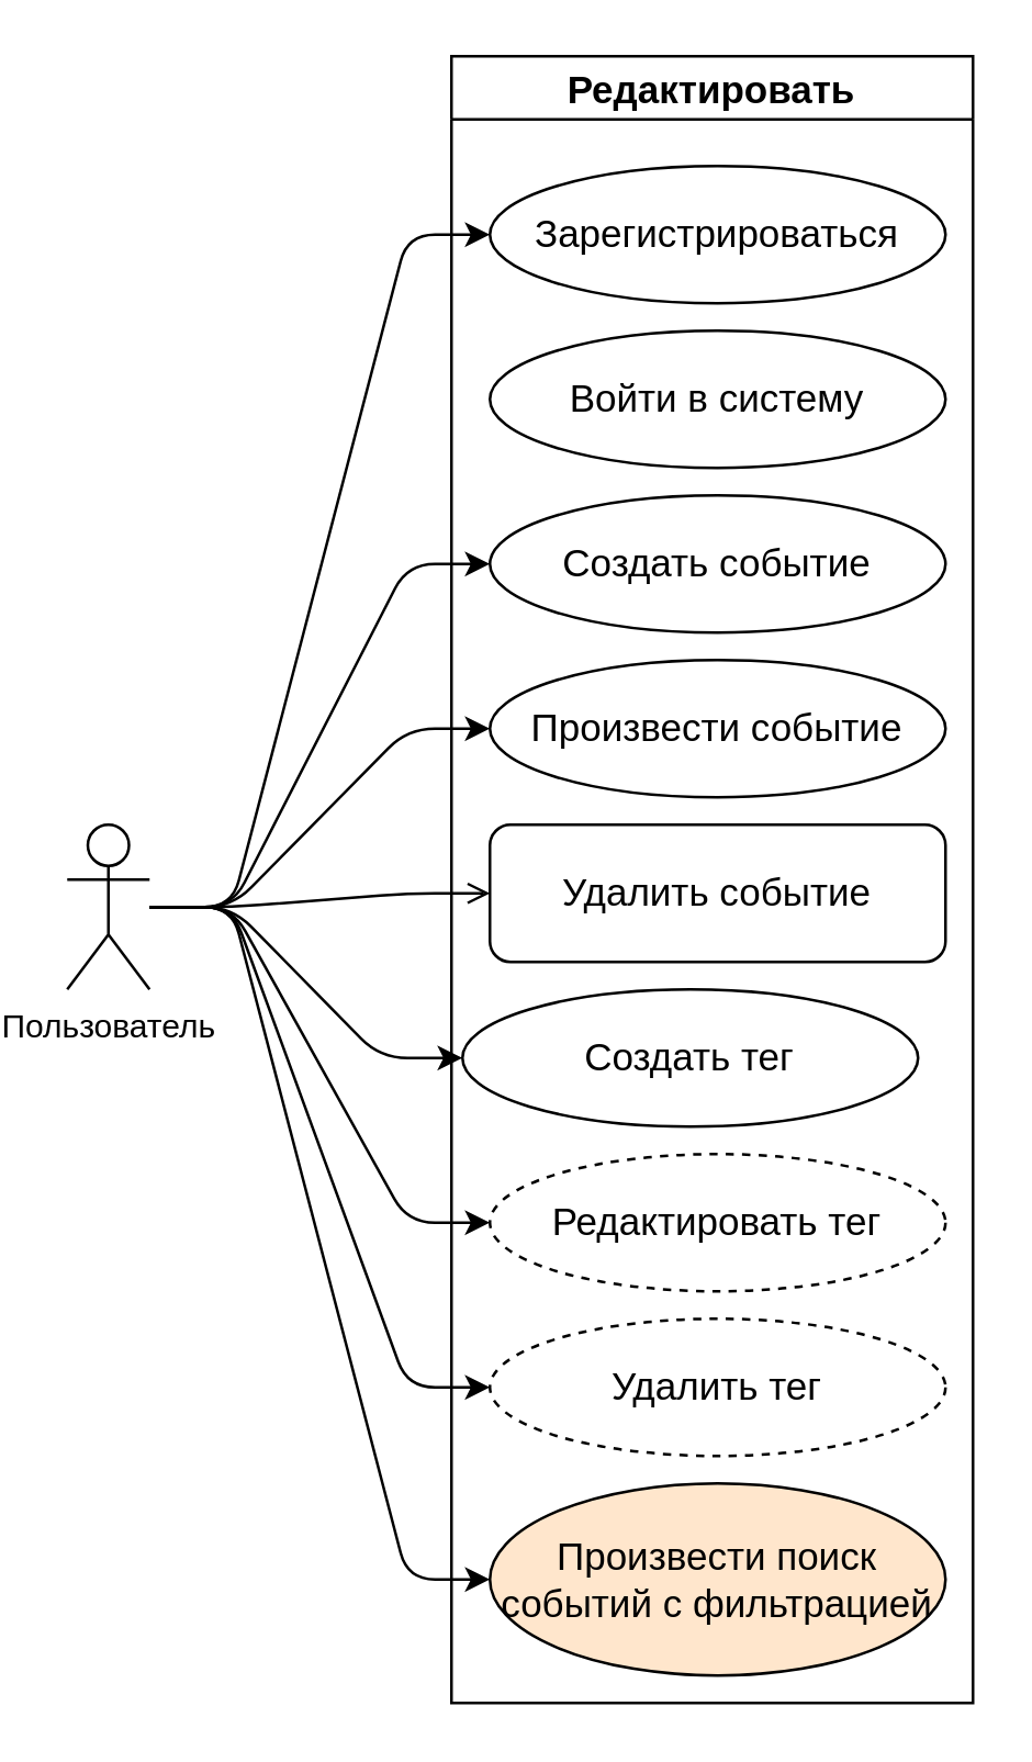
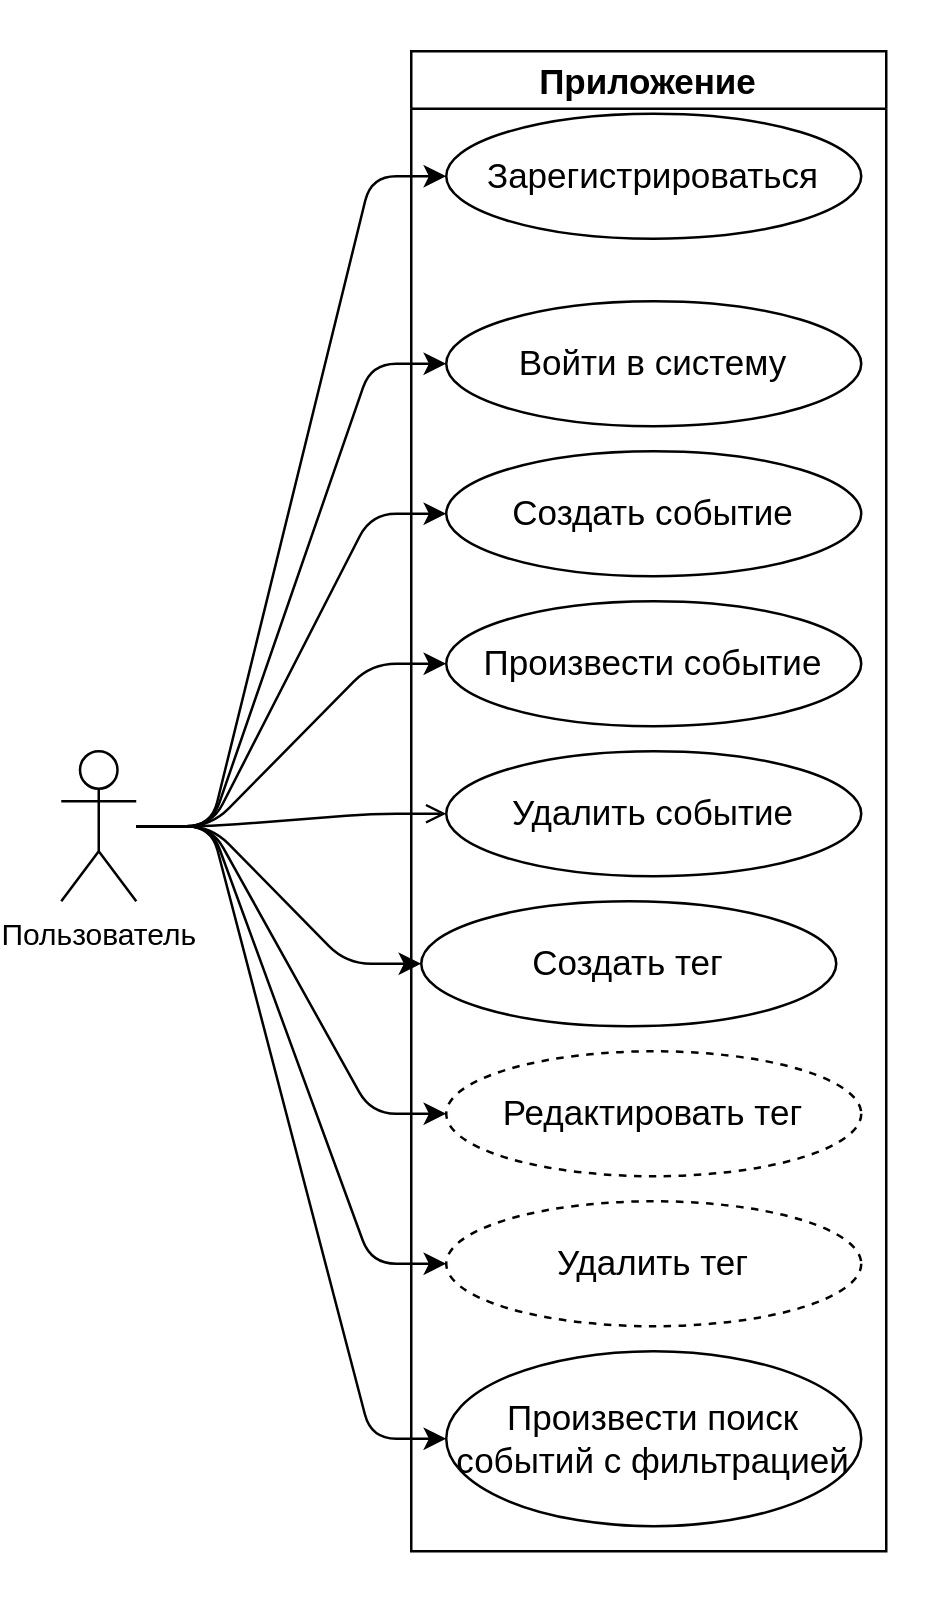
- <mxCell id="12" value="Редактировать" style="swimlane;fontSize=14;" vertex="1" parent="1"><mxGeometry x="160" width="190" height="600" as="geometry" y="20" /></mxCell>
+ <mxCell id="12" value="Приложение" style="swimlane;fontSize=14;" vertex="1" parent="1"><mxGeometry x="160" width="190" height="600" as="geometry" y="20" /></mxCell>
- <mxCell id="13" value="Зарегистрироваться" style="ellipse;whiteSpace=wrap;html=1;fontSize=14;" vertex="1" parent="12"><mxGeometry x="14" y="40" width="166" height="50" as="geometry" /></mxCell>
+ <mxCell id="13" value="Зарегистрироваться" style="ellipse;whiteSpace=wrap;html=1;fontSize=14;" vertex="1" parent="12"><mxGeometry x="14" y="25" width="166" height="50" as="geometry" /></mxCell>
+ <mxCell id="3" style="edgeStyle=entityRelationEdgeStyle;rounded=1;orthogonalLoop=1;jettySize=auto;html=1;fontSize=14;" edge="1" parent="1" source="11" target="14"><mxGeometry relative="1" as="geometry" /></mxCell>
- <mxCell id="17" value="Удалить событие" style="whiteSpace=wrap;html=1;fontSize=14;rounded=1;" vertex="1" parent="12"><mxGeometry x="14" y="280" width="166" height="50" as="geometry" /></mxCell>
+ <mxCell id="17" value="Удалить событие" style="ellipse;whiteSpace=wrap;html=1;fontSize=14;" vertex="1" parent="12"><mxGeometry x="14" y="280" width="166" height="50" as="geometry" /></mxCell>
- <mxCell id="21" value="Произвести поиск событий с фильтрацией" style="ellipse;whiteSpace=wrap;html=1;fontSize=14;fillColor=#ffe6cc;" vertex="1" parent="12"><mxGeometry x="14" y="520" width="166" height="70" as="geometry" /></mxCell>
+ <mxCell id="21" value="Произвести поиск событий с фильтрацией" style="ellipse;whiteSpace=wrap;html=1;fontSize=14;" vertex="1" parent="12"><mxGeometry x="14" y="520" width="166" height="70" as="geometry" /></mxCell>
